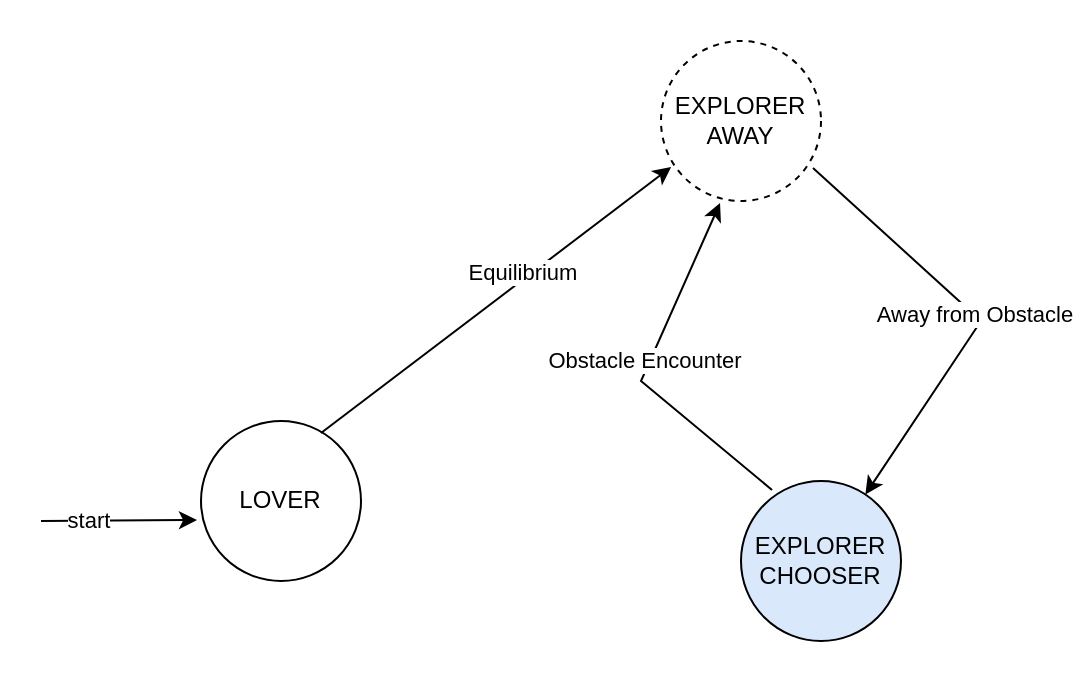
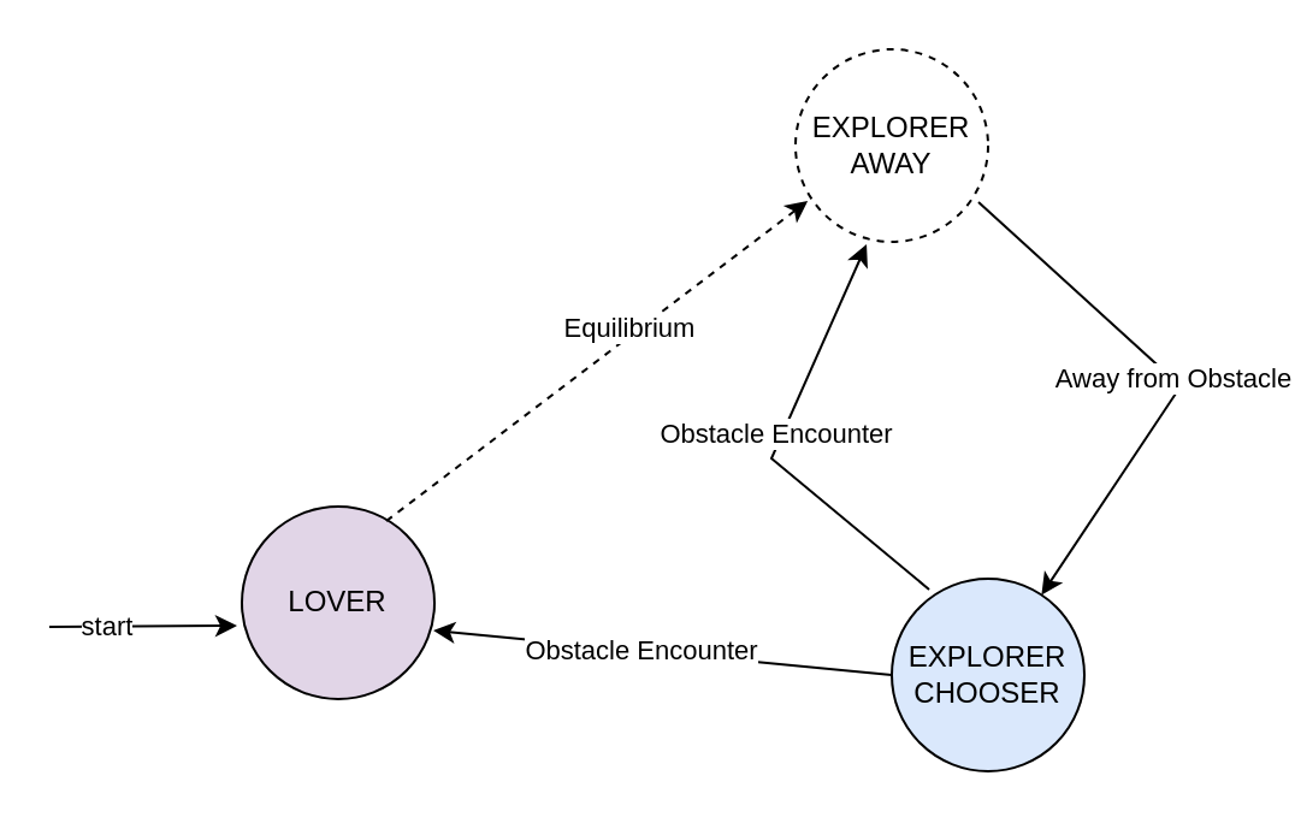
- <mxCell id="7" value="" style="endArrow=classic;html=1;rounded=0;exitX=0.75;exitY=0.075;exitDx=0;exitDy=0;exitPerimeter=0;entryX=0.063;entryY=0.788;entryDx=0;entryDy=0;entryPerimeter=0;" parent="1" source="2" target="3" edge="1"><mxGeometry width="50" height="50" relative="1" as="geometry"><mxPoint x="160" y="270" as="sourcePoint" /><mxPoint x="210" y="220" as="targetPoint" /></mxGeometry></mxCell>
+ <mxCell id="7" value="" style="endArrow=classic;html=1;rounded=0;exitX=0.75;exitY=0.075;exitDx=0;exitDy=0;exitPerimeter=0;entryX=0.063;entryY=0.788;entryDx=0;entryDy=0;entryPerimeter=0;dashed=1;" parent="1" source="2" target="3" edge="1"><mxGeometry width="50" height="50" relative="1" as="geometry"><mxPoint x="160" y="270" as="sourcePoint" /><mxPoint x="210" y="220" as="targetPoint" /></mxGeometry></mxCell>
- <mxCell id="2" value="LOVER" style="ellipse;whiteSpace=wrap;html=1;aspect=fixed;" parent="1" vertex="1"><mxGeometry x="100" y="210" width="80" height="80" as="geometry" /></mxCell>
+ <mxCell id="2" value="LOVER" style="ellipse;whiteSpace=wrap;html=1;aspect=fixed;fillColor=#e1d5e7;" parent="1" vertex="1"><mxGeometry x="100" y="210" width="80" height="80" as="geometry" /></mxCell>
+ <mxCell id="12" value="" style="endArrow=classic;html=1;rounded=0;exitX=0;exitY=0.5;exitDx=0;exitDy=0;entryX=0.994;entryY=0.644;entryDx=0;entryDy=0;entryPerimeter=0;" parent="1" source="4" target="2" edge="1"><mxGeometry width="50" height="50" relative="1" as="geometry"><mxPoint x="180" y="270" as="sourcePoint" /><mxPoint x="230" y="220" as="targetPoint" /></mxGeometry></mxCell>
+ <mxCell id="13" value="Obstacle Encounter" style="edgeLabel;html=1;align=center;verticalAlign=middle;resizable=0;points=[];" parent="12" vertex="1" connectable="0"><mxGeometry x="0.094" relative="1" as="geometry"><mxPoint as="offset" /></mxGeometry></mxCell>
